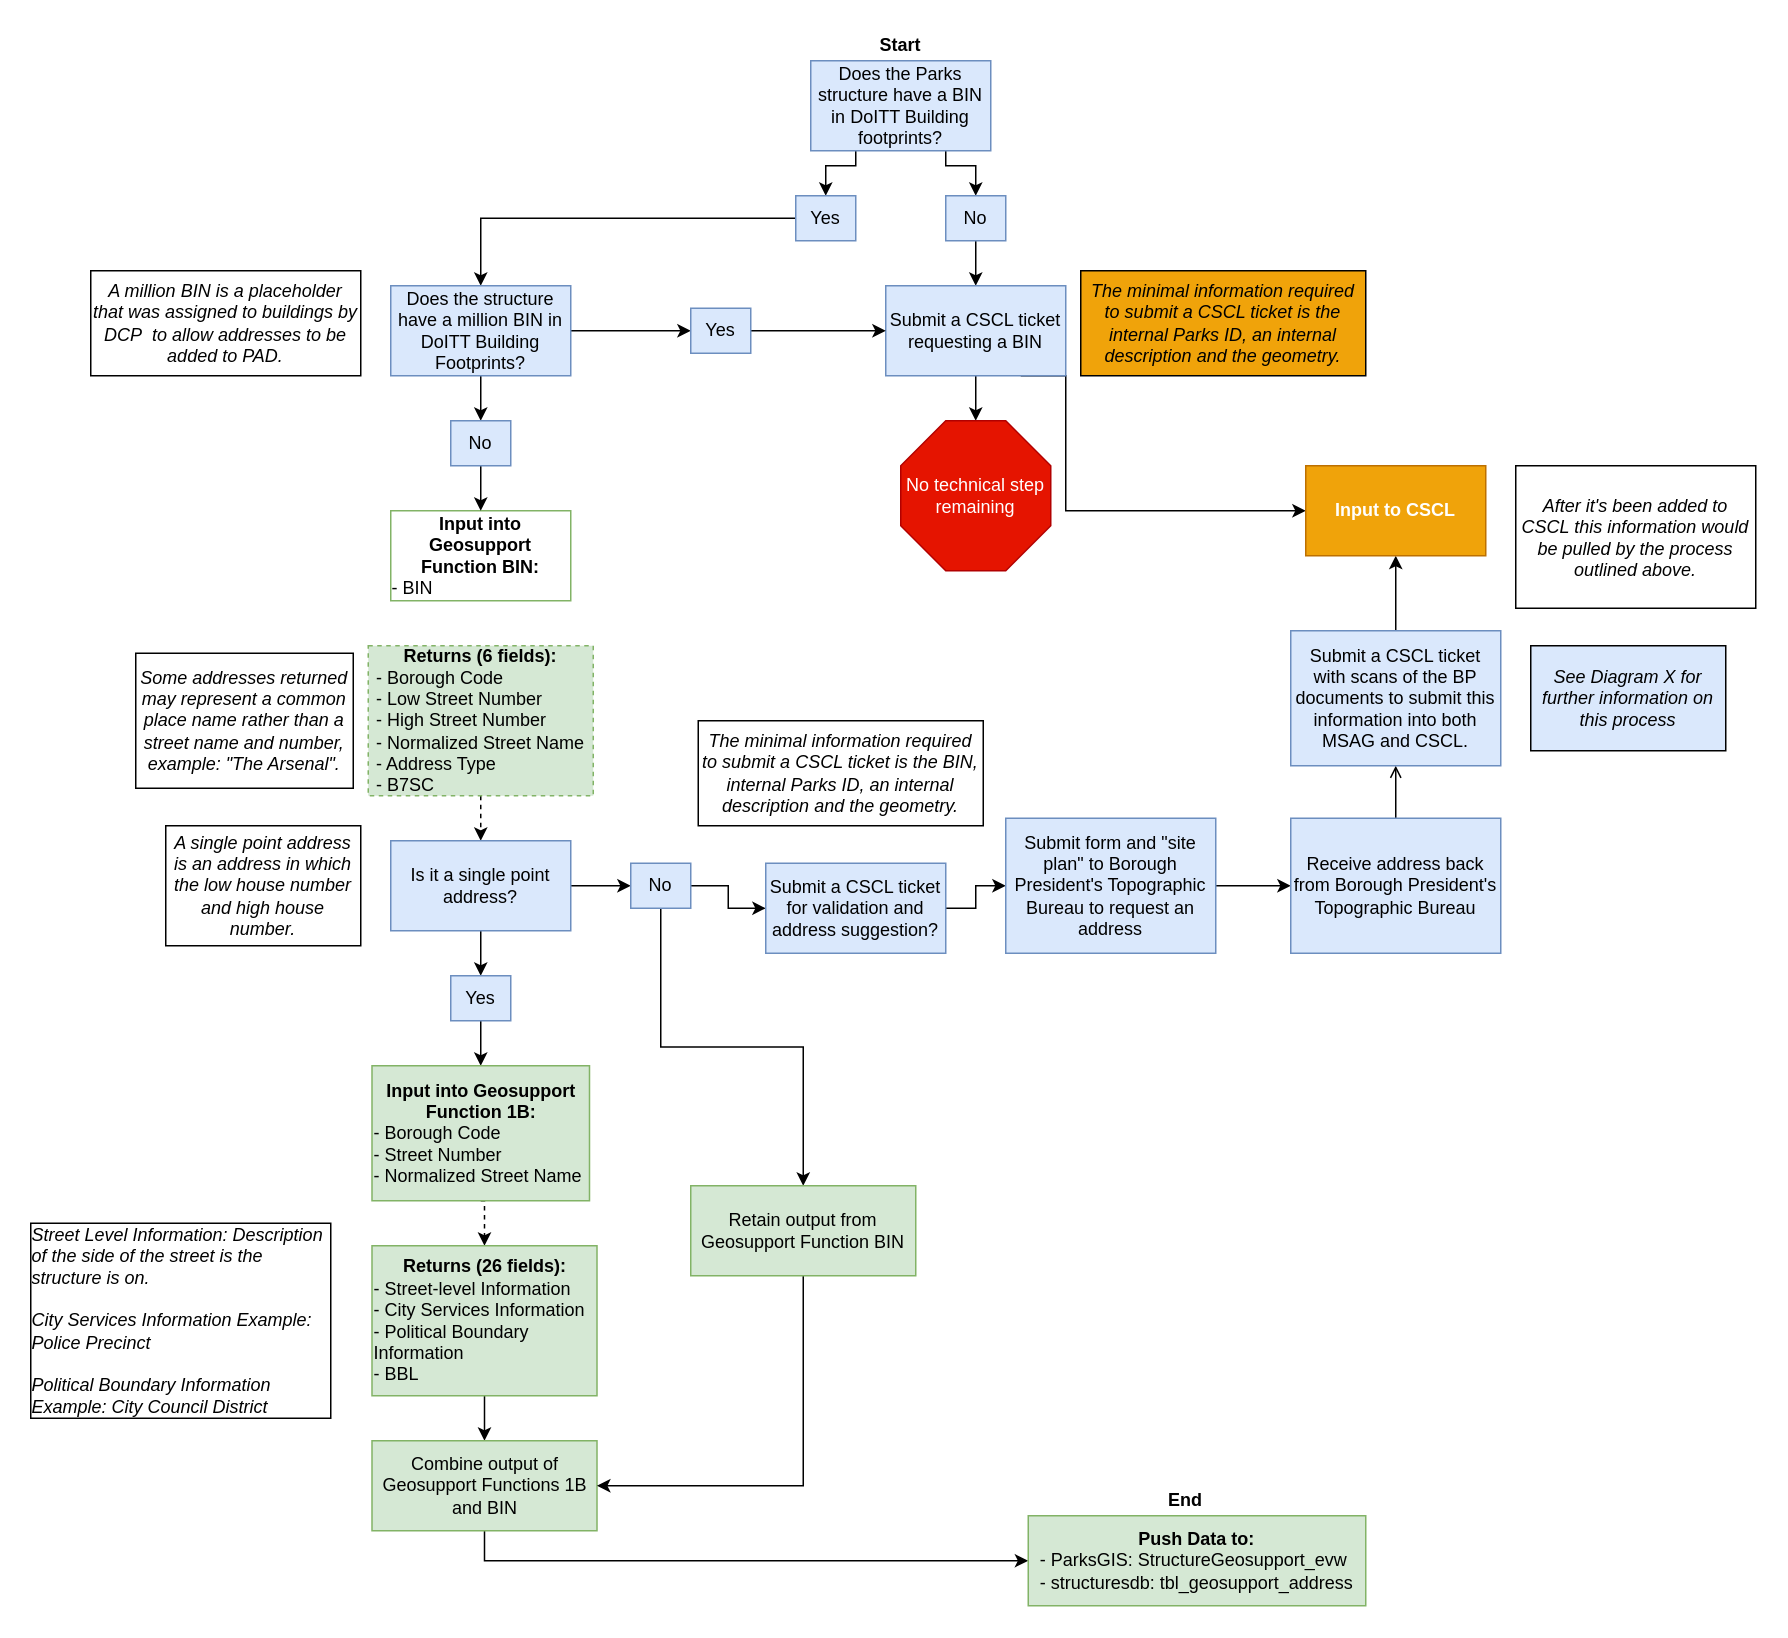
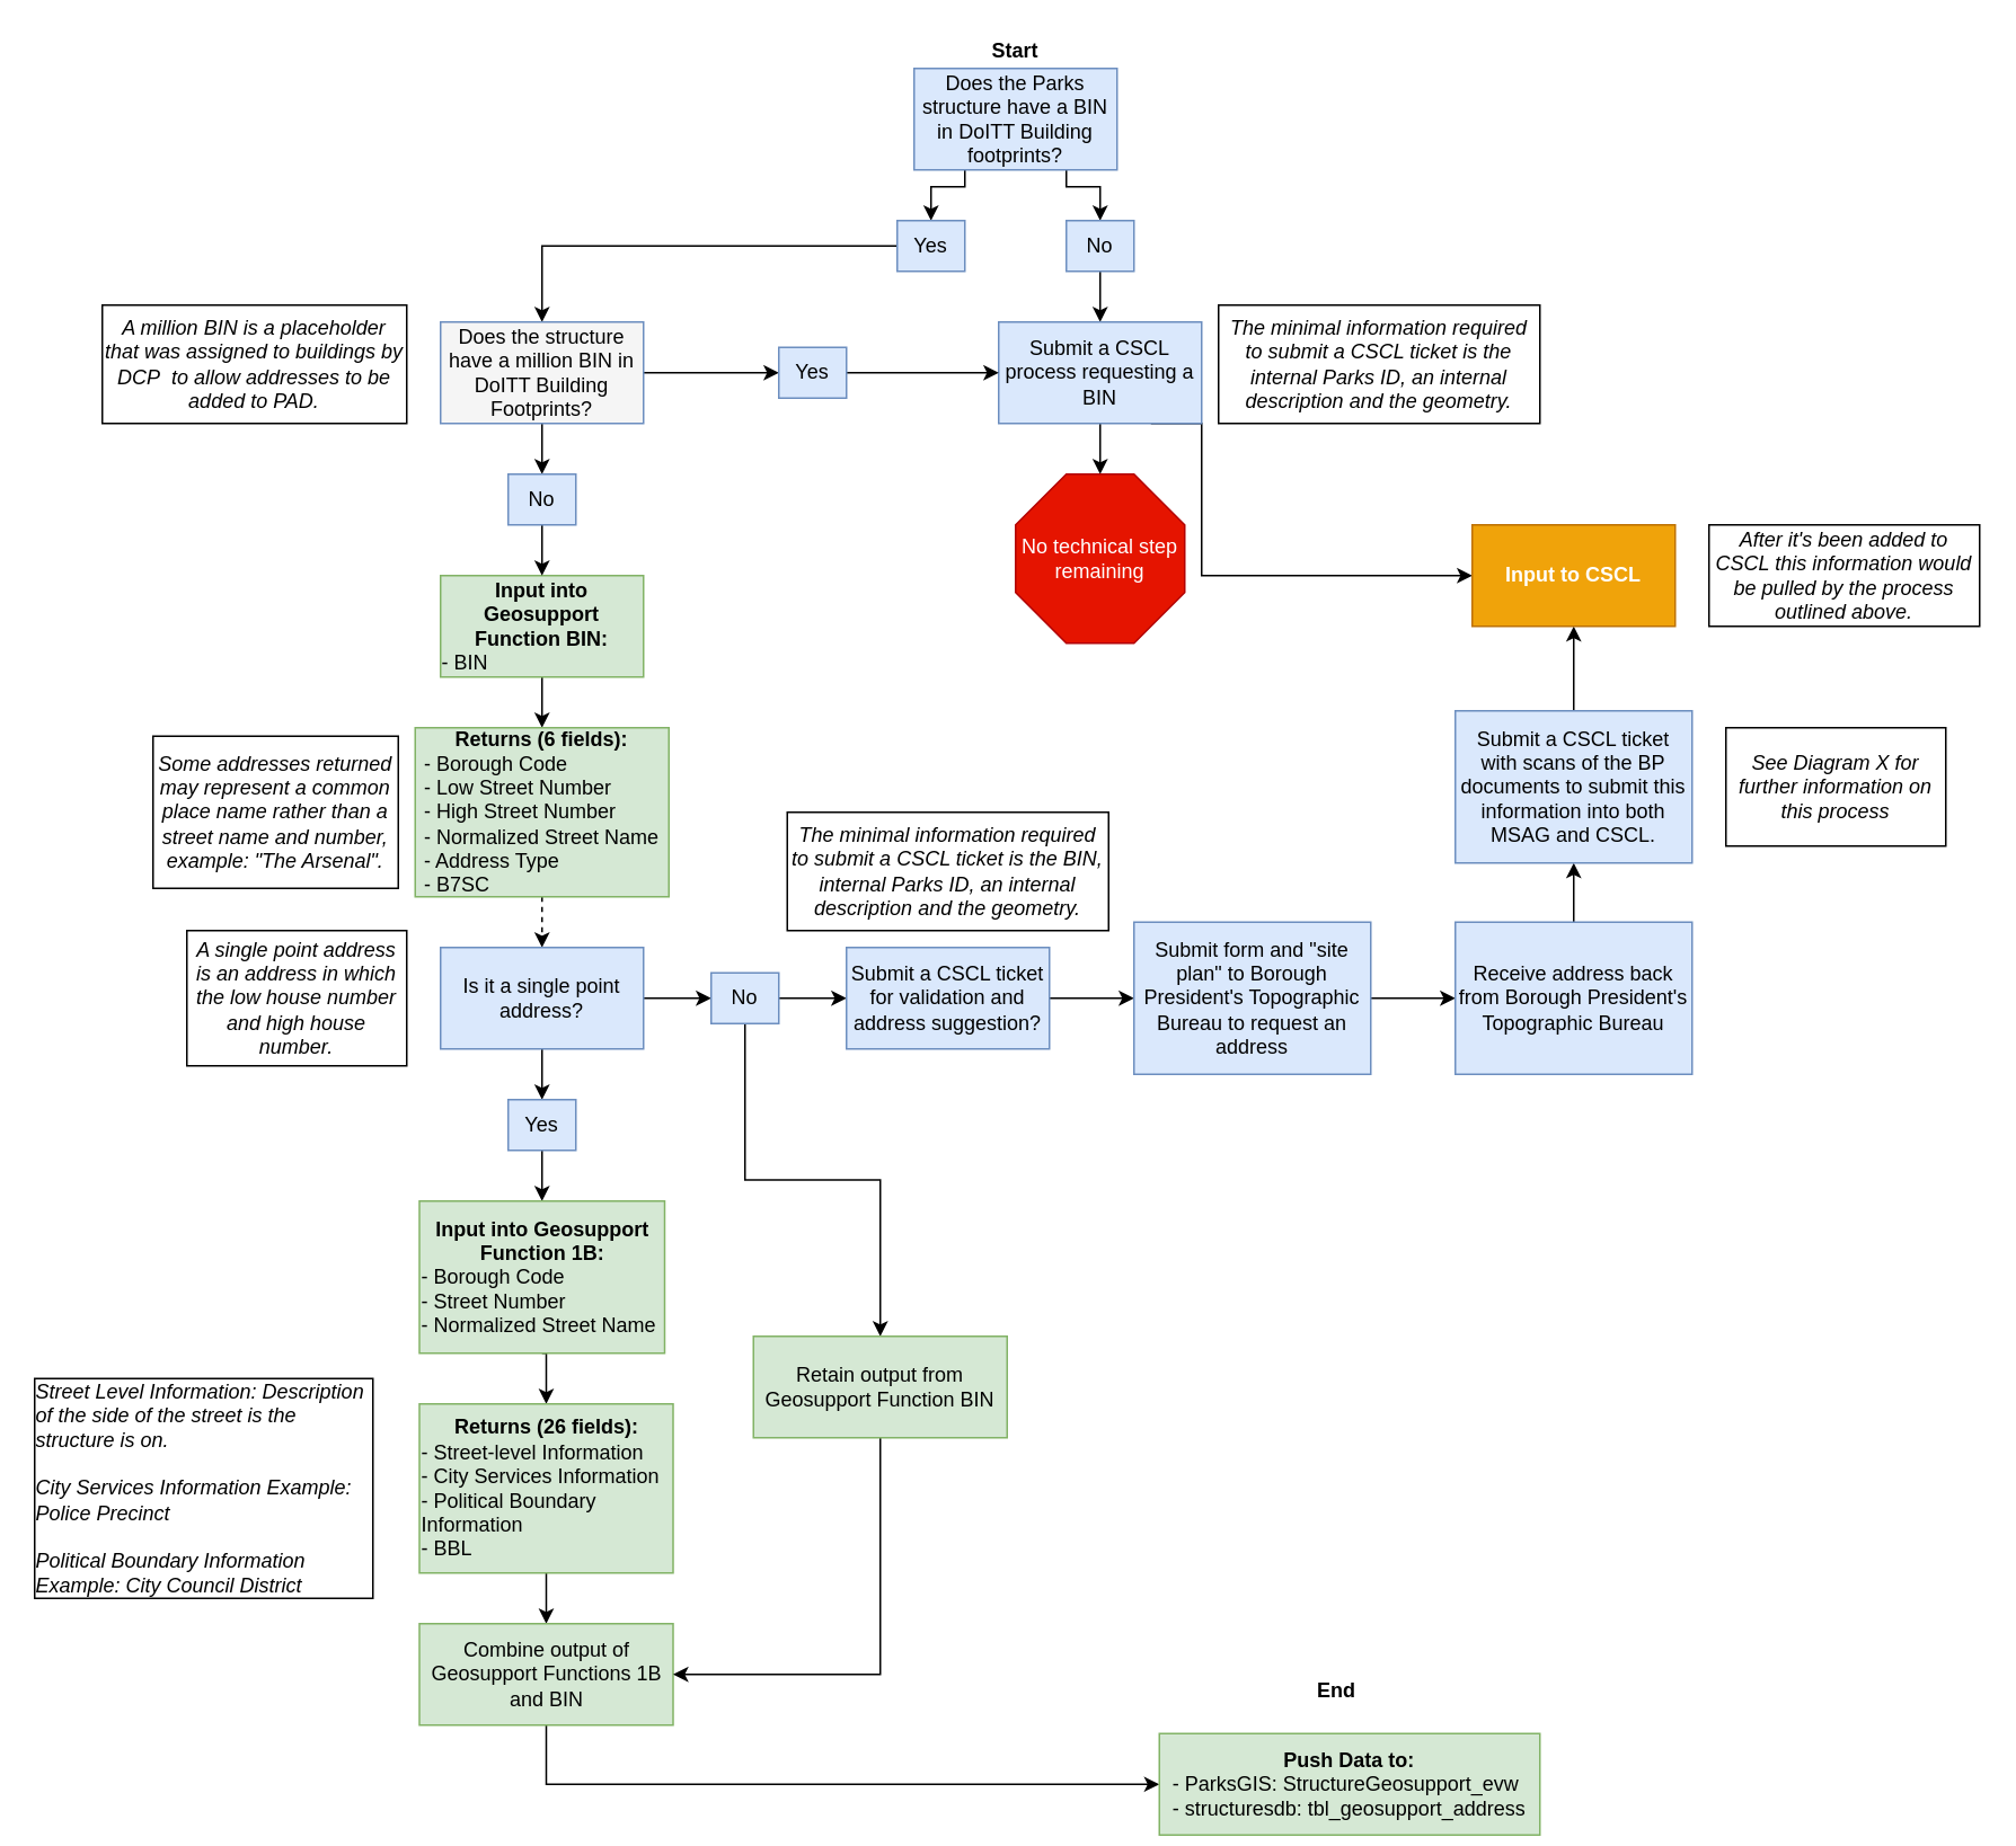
- <mxCell id="15" value="&lt;i&gt;The minimal information required to submit a CSCL ticket is the internal Parks ID, an internal description and the geometry.&lt;/i&gt;" style="rounded=0;whiteSpace=wrap;html=1;fillColor=#f0a30a;" vertex="1" parent="1"><mxGeometry x="720" y="180" width="190" height="70" as="geometry" /></mxCell>
+ <mxCell id="15" value="&lt;i&gt;The minimal information required to submit a CSCL ticket is the internal Parks ID, an internal description and the geometry.&lt;/i&gt;" style="rounded=0;whiteSpace=wrap;html=1;" vertex="1" parent="1"><mxGeometry x="720" y="180" width="190" height="70" as="geometry" /></mxCell>
- <mxCell id="18" value="Does the structure have a million BIN in DoITT Building Footprints?" style="rounded=0;whiteSpace=wrap;html=1;fillColor=#dae8fc;strokeColor=#6c8ebf;" vertex="1" parent="1"><mxGeometry y="190" width="120" height="60" as="geometry" x="260" /></mxCell>
+ <mxCell id="18" value="Does the structure have a million BIN in DoITT Building Footprints?" style="rounded=0;whiteSpace=wrap;html=1;fillColor=#f5f5f5;strokeColor=#6c8ebf;" vertex="1" parent="1"><mxGeometry y="190" width="120" height="60" as="geometry" x="260" /></mxCell>
- <mxCell id="13" value="Submit a CSCL ticket requesting a BIN" style="rounded=0;whiteSpace=wrap;html=1;fillColor=#dae8fc;strokeColor=#6c8ebf;" vertex="1" parent="1"><mxGeometry x="590" y="190" width="120" height="60" as="geometry" /></mxCell>
+ <mxCell id="13" value="Submit a CSCL process requesting a BIN" style="rounded=0;whiteSpace=wrap;html=1;fillColor=#dae8fc;strokeColor=#6c8ebf;" vertex="1" parent="1"><mxGeometry x="590" y="190" width="120" height="60" as="geometry" /></mxCell>
- <mxCell id="58" value="&lt;i&gt;After it's been added to CSCL this information would be pulled by the process outlined above.&lt;/i&gt;" style="rounded=0;whiteSpace=wrap;html=1;" vertex="1" parent="1"><mxGeometry x="1010" y="310" width="160" height="95" as="geometry" /></mxCell>
+ <mxCell id="58" value="&lt;i&gt;After it's been added to CSCL this information would be pulled by the process outlined above.&lt;/i&gt;" style="rounded=0;whiteSpace=wrap;html=1;" vertex="1" parent="1"><mxGeometry x="1010" y="310" width="160" height="60" as="geometry" /></mxCell>
- <mxCell id="6" value="&lt;b&gt;Input&amp;nbsp;into Geosupport Function BIN:&lt;br&gt;&lt;div style=&quot;text-align: left&quot;&gt;&lt;span style=&quot;font-weight: normal&quot;&gt;- BIN&lt;/span&gt;&lt;/div&gt;&lt;/b&gt;" style="rounded=0;whiteSpace=wrap;html=1;fillColor=#ffffff;strokeColor=#82b366;" vertex="1" parent="1"><mxGeometry y="340" width="120" height="60" as="geometry" x="260" /></mxCell>
+ <mxCell id="6" value="&lt;b&gt;Input&amp;nbsp;into Geosupport Function BIN:&lt;br&gt;&lt;div style=&quot;text-align: left&quot;&gt;&lt;span style=&quot;font-weight: normal&quot;&gt;- BIN&lt;/span&gt;&lt;/div&gt;&lt;/b&gt;" style="rounded=0;whiteSpace=wrap;html=1;fillColor=#d5e8d4;strokeColor=#82b366;" vertex="1" parent="1"><mxGeometry y="340" width="120" height="60" as="geometry" x="260" /></mxCell>
+ <mxCell id="5" style="edgeStyle=orthogonalEdgeStyle;rounded=0;orthogonalLoop=1;jettySize=auto;html=1;exitX=0.5;exitY=1;exitDx=0;exitDy=0;entryX=0.5;entryY=0;entryDx=0;entryDy=0;" edge="1" parent="1" source="6" target="25"><mxGeometry relative="1" as="geometry" /></mxCell>
- <mxCell id="56" value="&lt;i&gt;See Diagram X for further information on this process&lt;/i&gt;" style="rounded=0;whiteSpace=wrap;html=1;fillColor=#dae8fc;" vertex="1" parent="1"><mxGeometry x="1020" y="430" width="130" height="70" as="geometry" /></mxCell>
+ <mxCell id="56" value="&lt;i&gt;See Diagram X for further information on this process&lt;/i&gt;" style="rounded=0;whiteSpace=wrap;html=1;" vertex="1" parent="1"><mxGeometry x="1020" y="430" width="130" height="70" as="geometry" /></mxCell>
- <mxCell id="25" value="&lt;b&gt;Returns (6 fields):&lt;/b&gt;&lt;br&gt;&lt;div style=&quot;text-align: left&quot;&gt;&lt;span&gt;- Borough Code&lt;/span&gt;&lt;/div&gt;&lt;div style=&quot;text-align: left&quot;&gt;&lt;span&gt;- Low Street Number&lt;/span&gt;&lt;/div&gt;&lt;div style=&quot;text-align: left&quot;&gt;&lt;span&gt;- High Street Number&lt;/span&gt;&lt;/div&gt;&lt;div style=&quot;text-align: left&quot;&gt;&lt;span&gt;- Normalized Street Name&lt;/span&gt;&lt;/div&gt;&lt;div style=&quot;text-align: left&quot;&gt;&lt;span&gt;- Address Type&lt;/span&gt;&lt;/div&gt;&lt;div style=&quot;text-align: left&quot;&gt;&lt;span&gt;- B7SC&lt;/span&gt;&lt;/div&gt;" style="rounded=0;whiteSpace=wrap;html=1;fillColor=#d5e8d4;strokeColor=#82b366;dashed=1;" vertex="1" parent="1"><mxGeometry x="245" y="430" width="150" height="100" as="geometry" /></mxCell>
+ <mxCell id="25" value="&lt;b&gt;Returns (6 fields):&lt;/b&gt;&lt;br&gt;&lt;div style=&quot;text-align: left&quot;&gt;&lt;span&gt;- Borough Code&lt;/span&gt;&lt;/div&gt;&lt;div style=&quot;text-align: left&quot;&gt;&lt;span&gt;- Low Street Number&lt;/span&gt;&lt;/div&gt;&lt;div style=&quot;text-align: left&quot;&gt;&lt;span&gt;- High Street Number&lt;/span&gt;&lt;/div&gt;&lt;div style=&quot;text-align: left&quot;&gt;&lt;span&gt;- Normalized Street Name&lt;/span&gt;&lt;/div&gt;&lt;div style=&quot;text-align: left&quot;&gt;&lt;span&gt;- Address Type&lt;/span&gt;&lt;/div&gt;&lt;div style=&quot;text-align: left&quot;&gt;&lt;span&gt;- B7SC&lt;/span&gt;&lt;/div&gt;" style="rounded=0;whiteSpace=wrap;html=1;fillColor=#d5e8d4;strokeColor=#82b366;" vertex="1" parent="1"><mxGeometry x="245" y="430" width="150" height="100" as="geometry" /></mxCell>
- <mxCell id="52" style="edgeStyle=orthogonalEdgeStyle;rounded=0;orthogonalLoop=1;jettySize=auto;html=1;exitX=0.5;exitY=0;exitDx=0;exitDy=0;entryX=0.5;entryY=1;entryDx=0;entryDy=0;endArrow=open;" edge="1" parent="1" source="53" target="55"><mxGeometry relative="1" as="geometry" /></mxCell>
+ <mxCell id="52" style="edgeStyle=orthogonalEdgeStyle;rounded=0;orthogonalLoop=1;jettySize=auto;html=1;exitX=0.5;exitY=0;exitDx=0;exitDy=0;entryX=0.5;entryY=1;entryDx=0;entryDy=0;" edge="1" parent="1" source="53" target="55"><mxGeometry relative="1" as="geometry" /></mxCell>
- <mxCell id="36" value="Submit a CSCL ticket for validation and address suggestion?" style="rounded=0;whiteSpace=wrap;html=1;fillColor=#dae8fc;strokeColor=#6c8ebf;" vertex="1" parent="1"><mxGeometry x="510" y="575" width="120" height="60" as="geometry" /></mxCell>
+ <mxCell id="36" value="Submit a CSCL ticket for validation and address suggestion?" style="rounded=0;whiteSpace=wrap;html=1;fillColor=#dae8fc;strokeColor=#6c8ebf;" vertex="1" parent="1"><mxGeometry x="500" y="560" width="120" height="60" as="geometry" /></mxCell>
- <mxCell id="39" style="edgeStyle=orthogonalEdgeStyle;rounded=0;orthogonalLoop=1;jettySize=auto;html=1;exitX=0.5;exitY=1;exitDx=0;exitDy=0;entryX=0.5;entryY=0;entryDx=0;entryDy=0;dashed=1;" edge="1" parent="1" source="40" target="42"><mxGeometry relative="1" as="geometry" /></mxCell>
+ <mxCell id="39" style="edgeStyle=orthogonalEdgeStyle;rounded=0;orthogonalLoop=1;jettySize=auto;html=1;exitX=0.5;exitY=1;exitDx=0;exitDy=0;entryX=0.5;entryY=0;entryDx=0;entryDy=0;" edge="1" parent="1" source="40" target="42"><mxGeometry relative="1" as="geometry" /></mxCell>
- <mxCell id="48" value="Retain output from Geosupport Function BIN" style="rounded=0;whiteSpace=wrap;html=1;fillColor=#d5e8d4;strokeColor=#82b366;" vertex="1" parent="1"><mxGeometry x="460" y="790" width="150" height="60" as="geometry" /></mxCell>
+ <mxCell id="48" value="Retain output from Geosupport Function BIN" style="rounded=0;whiteSpace=wrap;html=1;fillColor=#d5e8d4;strokeColor=#82b366;" vertex="1" parent="1"><mxGeometry x="445" y="790" width="150" height="60" as="geometry" /></mxCell>
- <mxCell id="46" value="&lt;b&gt;Push Data to:&lt;/b&gt;&lt;br&gt;&lt;div style=&quot;text-align: left&quot;&gt;&lt;span&gt;- ParksGIS: StructureGeosupport_evw&lt;/span&gt;&lt;/div&gt;&lt;div style=&quot;text-align: left&quot;&gt;&lt;span&gt;- structuresdb: tbl_geosupport_address&lt;/span&gt;&lt;/div&gt;" style="rounded=0;whiteSpace=wrap;html=1;fillColor=#d5e8d4;strokeColor=#82b366;" vertex="1" parent="1"><mxGeometry x="685" y="1010" width="225" height="60" as="geometry" /></mxCell>
+ <mxCell id="46" value="&lt;b&gt;Push Data to:&lt;/b&gt;&lt;br&gt;&lt;div style=&quot;text-align: left&quot;&gt;&lt;span&gt;- ParksGIS: StructureGeosupport_evw&lt;/span&gt;&lt;/div&gt;&lt;div style=&quot;text-align: left&quot;&gt;&lt;span&gt;- structuresdb: tbl_geosupport_address&lt;/span&gt;&lt;/div&gt;" style="rounded=0;whiteSpace=wrap;html=1;fillColor=#d5e8d4;strokeColor=#82b366;" vertex="1" parent="1"><mxGeometry x="685" y="1025" width="225" height="60" as="geometry" /></mxCell>
